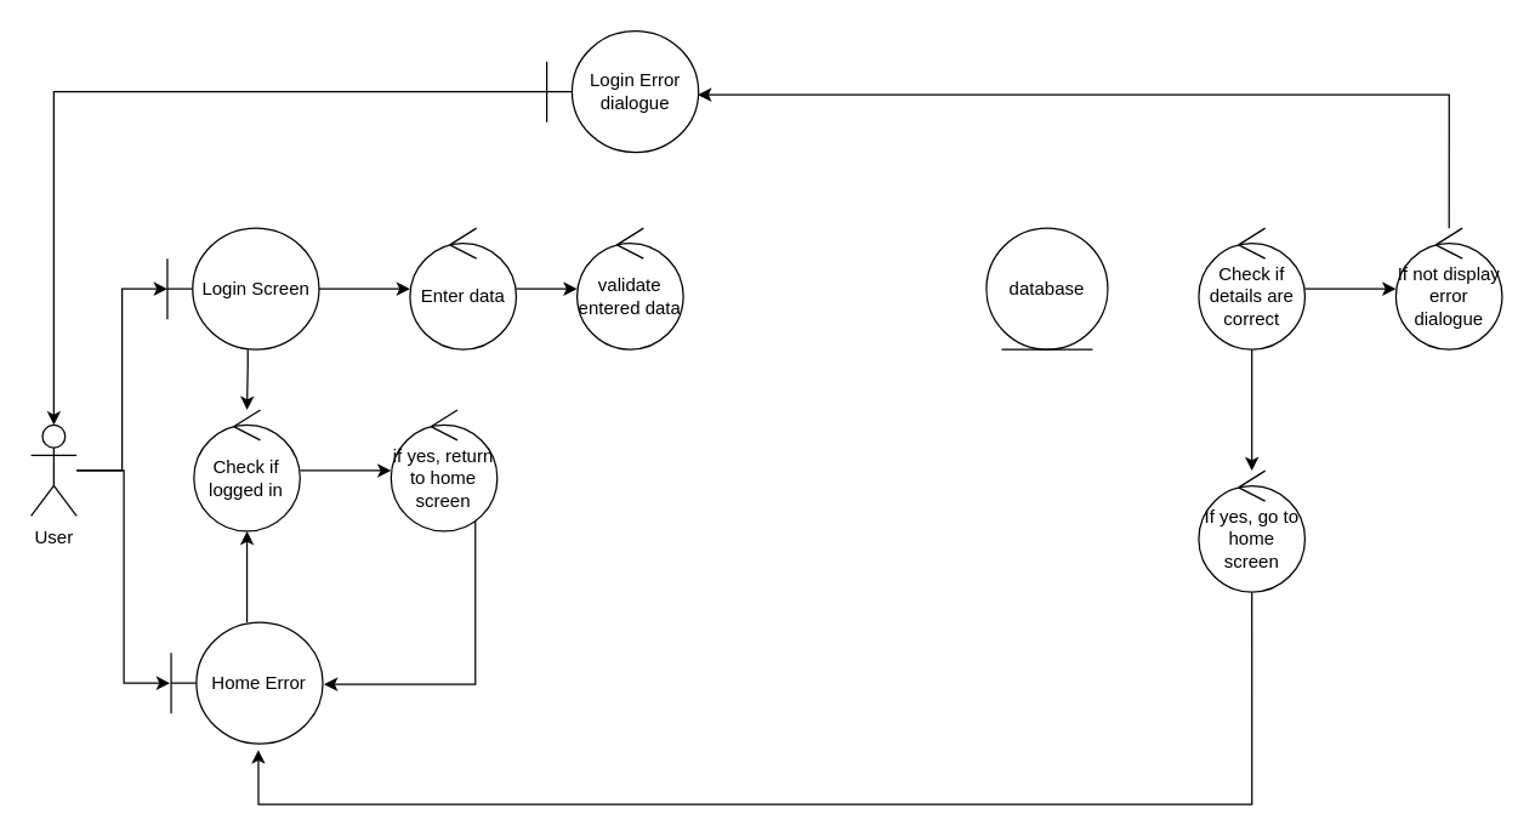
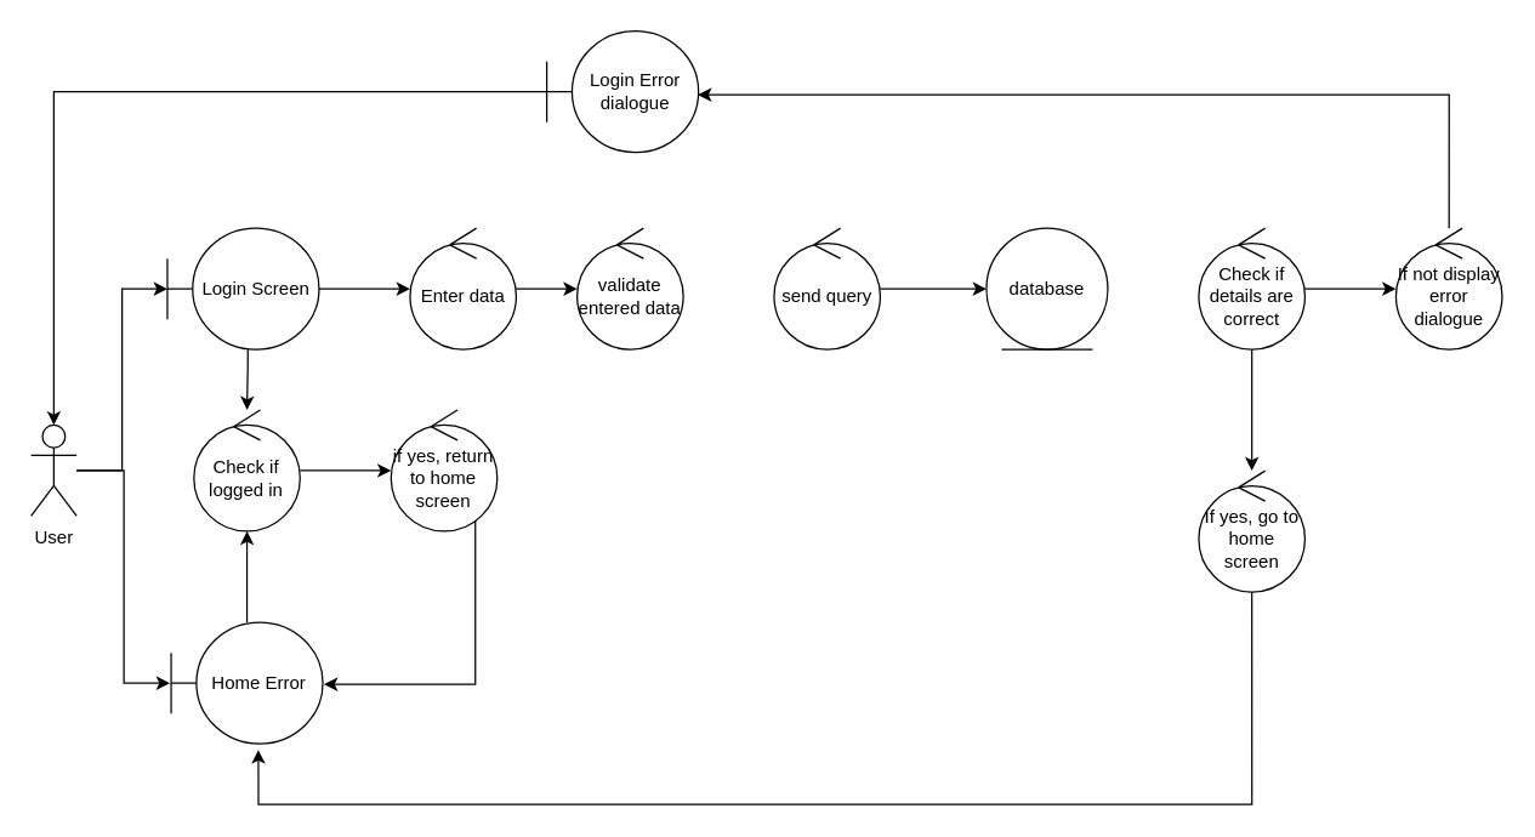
+ <mxCell id="10" value="send query" style="ellipse;shape=umlControl;whiteSpace=wrap;html=1;" parent="1" vertex="1"><mxGeometry x="509.853" y="150" width="70" height="80" as="geometry" /></mxCell>
+ <mxCell id="9" value="" style="edgeStyle=orthogonalEdgeStyle;rounded=0;orthogonalLoop=1;jettySize=auto;html=1;" parent="1" source="10" target="13" edge="1"><mxGeometry relative="1" as="geometry" /></mxCell>
